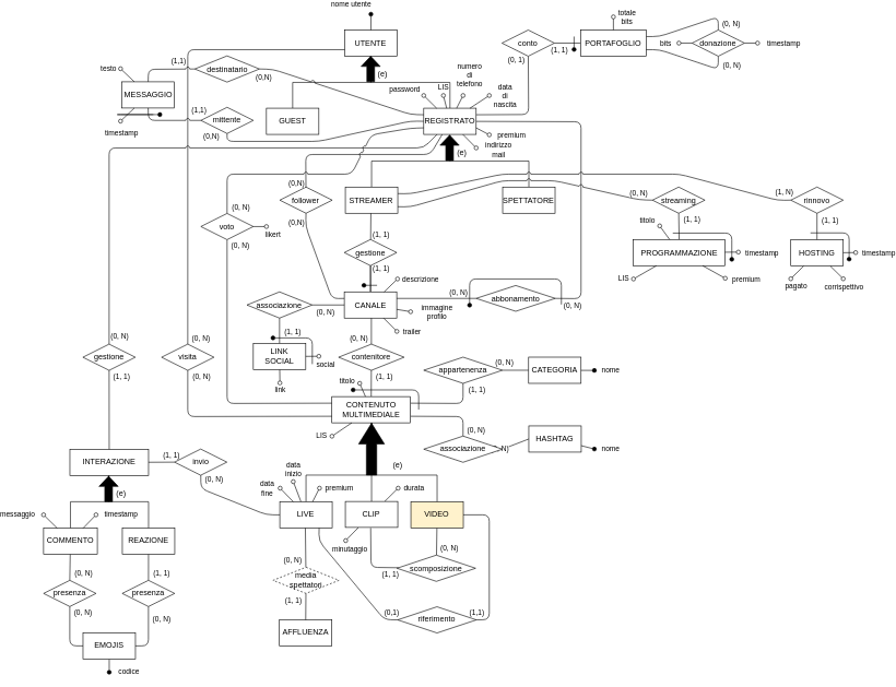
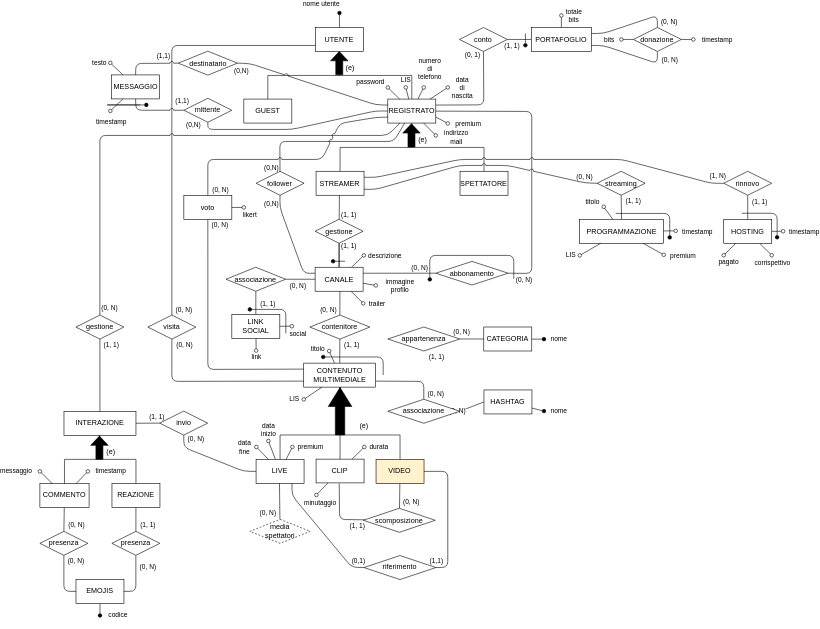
- <mxCell id="217" value="voto" style="rhombus;whiteSpace=wrap;html=1;" vertex="1" parent="1"><mxGeometry x="259.99" y="325" width="80" height="40" as="geometry" /></mxCell>
+ <mxCell id="217" value="voto" style="whiteSpace=wrap;html=1;rounded=0;" vertex="1" parent="1"><mxGeometry x="259.99" y="325" width="80" height="40" as="geometry" /></mxCell>
- <mxCell id="108" style="edgeStyle=none;html=1;exitX=1;exitY=0.25;exitDx=0;exitDy=0;endArrow=none;endFill=0;" parent="1" source="110" target="119" edge="1"><mxGeometry relative="1" as="geometry"><mxPoint x="660" y="585" as="targetPoint" /><Array as="points"><mxPoint x="660" y="615" /></Array></mxGeometry></mxCell>
- <mxCell id="159" value="(1, 1)" style="edgeStyle=none;html=1;endArrow=none;endFill=0;" parent="1" source="160" target="158" edge="1"><mxGeometry x="-0.454" y="-19" relative="1" as="geometry"><mxPoint as="offset" /></mxGeometry></mxCell>
- <mxCell id="158" value="AFFLUENZA" style="whiteSpace=wrap;html=1;" parent="1" vertex="1"><mxGeometry x="379.8" y="945.33" width="80" height="39.62" as="geometry" /></mxCell>
